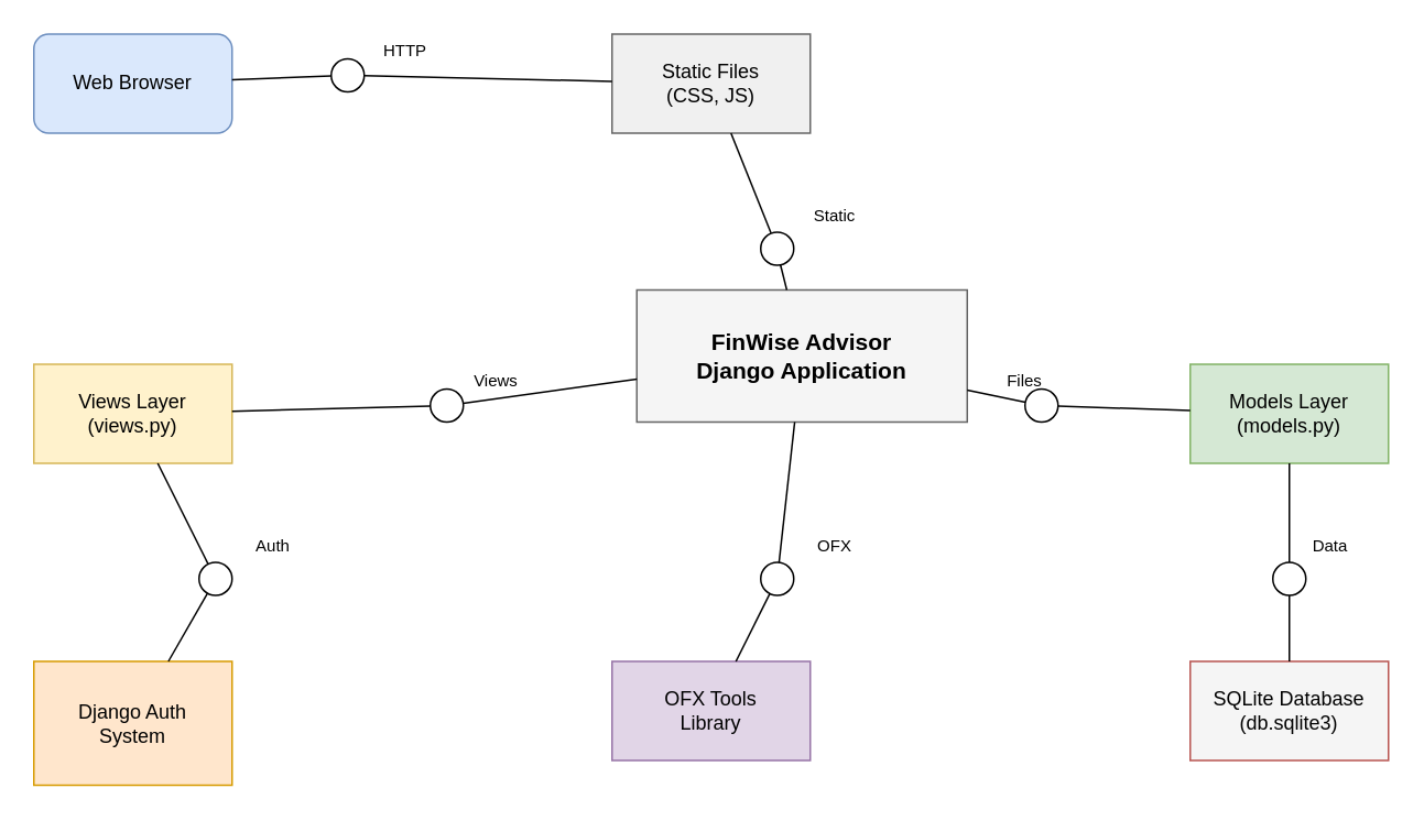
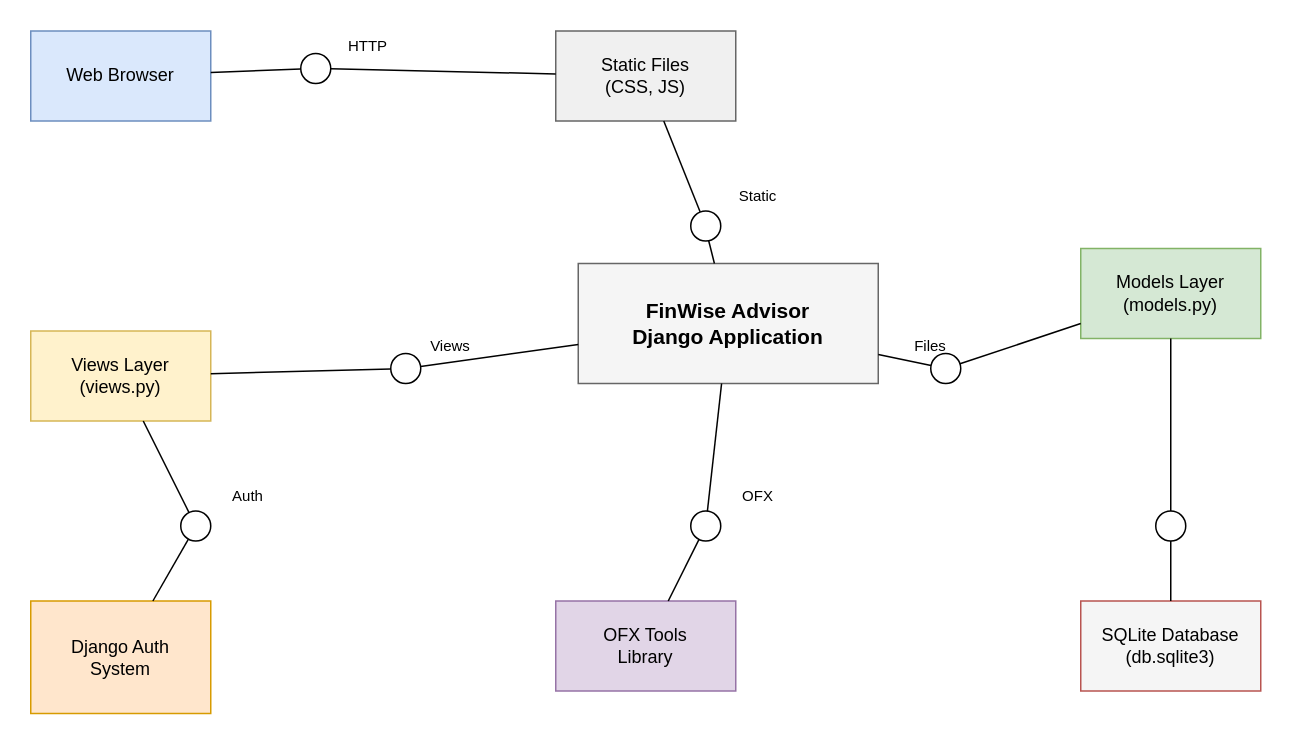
- <mxCell id="3" value="Web Browser" style="whiteSpace=wrap;html=1;fillColor=#dae8fc;strokeColor=#6c8ebf;rounded=1;" vertex="1" parent="1"><mxGeometry x="20" y="20" width="120" height="60" as="geometry" /></mxCell>
+ <mxCell id="3" value="Web Browser" style="rounded=0;whiteSpace=wrap;html=1;fillColor=#dae8fc;strokeColor=#6c8ebf;" vertex="1" parent="1"><mxGeometry x="20" y="20" width="120" height="60" as="geometry" /></mxCell>
- <mxCell id="5" value="Models Layer&#10;(models.py)" style="rounded=0;whiteSpace=wrap;html=1;fillColor=#d5e8d4;strokeColor=#82b366;" vertex="1" parent="1"><mxGeometry x="720" y="220" width="120" height="60" as="geometry" /></mxCell>
+ <mxCell id="5" value="Models Layer&#10;(models.py)" style="rounded=0;whiteSpace=wrap;html=1;fillColor=#d5e8d4;strokeColor=#82b366;" vertex="1" parent="1"><mxGeometry x="720" y="165" width="120" height="60" as="geometry" /></mxCell>
- <mxCell id="34" value="Data" style="text;html=1;strokeColor=none;fillColor=none;align=center;verticalAlign=middle;whiteSpace=wrap;rounded=0;fontSize=10;" vertex="1" parent="1"><mxGeometry x="790" y="320" width="30" height="20" as="geometry" /></mxCell>
